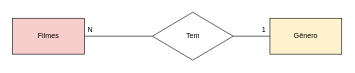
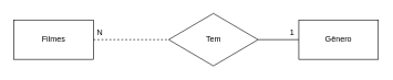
- <mxCell id="2" value="Filmes" style="rounded=0;whiteSpace=wrap;html=1;fillColor=#f8cecc;" vertex="1" parent="1"><mxGeometry x="20" y="30" width="120" height="60" as="geometry" /></mxCell>
+ <mxCell id="2" value="Filmes" style="rounded=0;whiteSpace=wrap;html=1;" vertex="1" parent="1"><mxGeometry x="20" y="30" width="120" height="60" as="geometry" /></mxCell>
- <mxCell id="6" value="" style="endArrow=none;html=1;exitX=1;exitY=0.5;exitDx=0;exitDy=0;entryX=0;entryY=0.5;entryDx=0;entryDy=0;" edge="1" parent="1" source="2" target="4"><mxGeometry width="50" height="50" relative="1" as="geometry"><mxPoint x="310" y="150" as="sourcePoint" /><mxPoint x="360" y="100" as="targetPoint" /></mxGeometry></mxCell>
+ <mxCell id="6" value="" style="endArrow=none;html=1;exitX=1;exitY=0.5;exitDx=0;exitDy=0;entryX=0;entryY=0.5;entryDx=0;entryDy=0;dashed=1;" edge="1" parent="1" source="2" target="4"><mxGeometry width="50" height="50" relative="1" as="geometry"><mxPoint x="310" y="150" as="sourcePoint" /><mxPoint x="360" y="100" as="targetPoint" /></mxGeometry></mxCell>
- <mxCell id="3" value="Gênero" style="rounded=0;whiteSpace=wrap;html=1;fillColor=#fff2cc;" vertex="1" parent="1"><mxGeometry x="450" y="30" width="120" height="60" as="geometry" /></mxCell>
+ <mxCell id="3" value="Gênero" style="rounded=0;whiteSpace=wrap;html=1;" vertex="1" parent="1"><mxGeometry x="450" y="30" width="120" height="60" as="geometry" /></mxCell>
